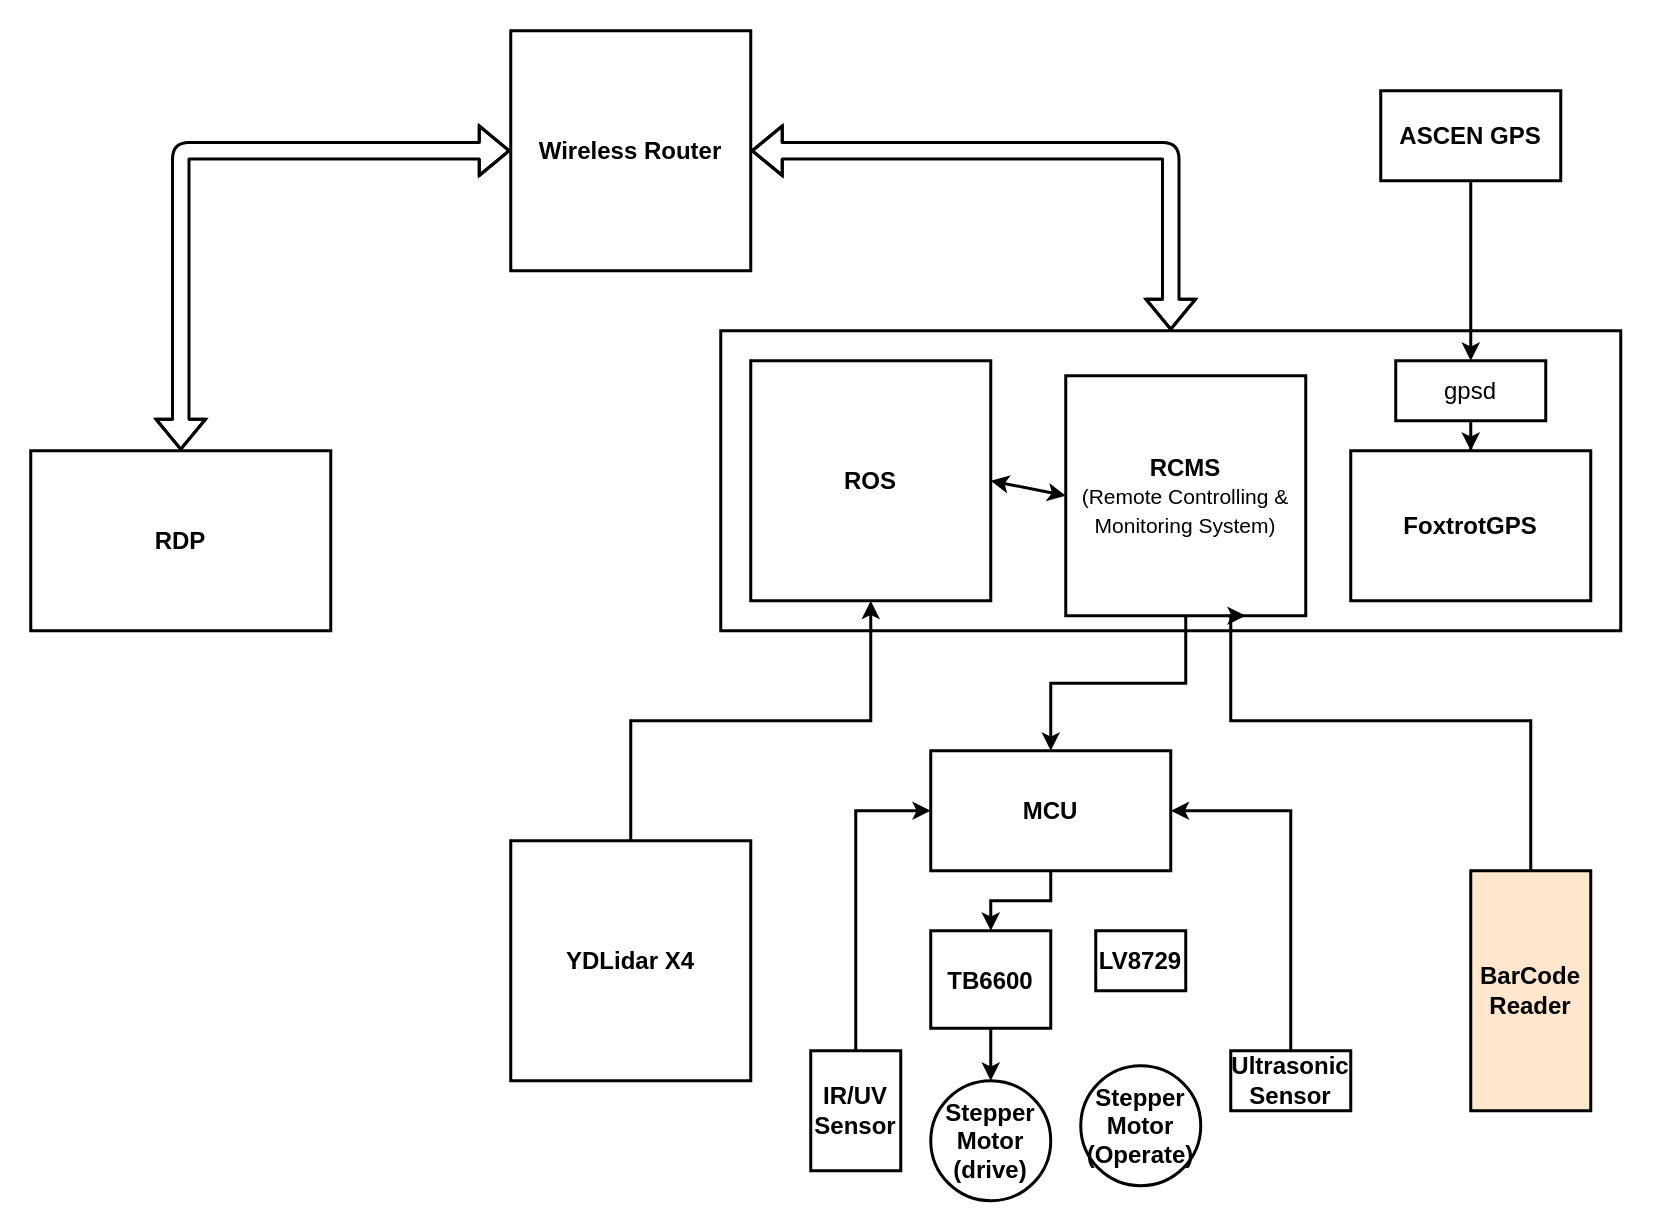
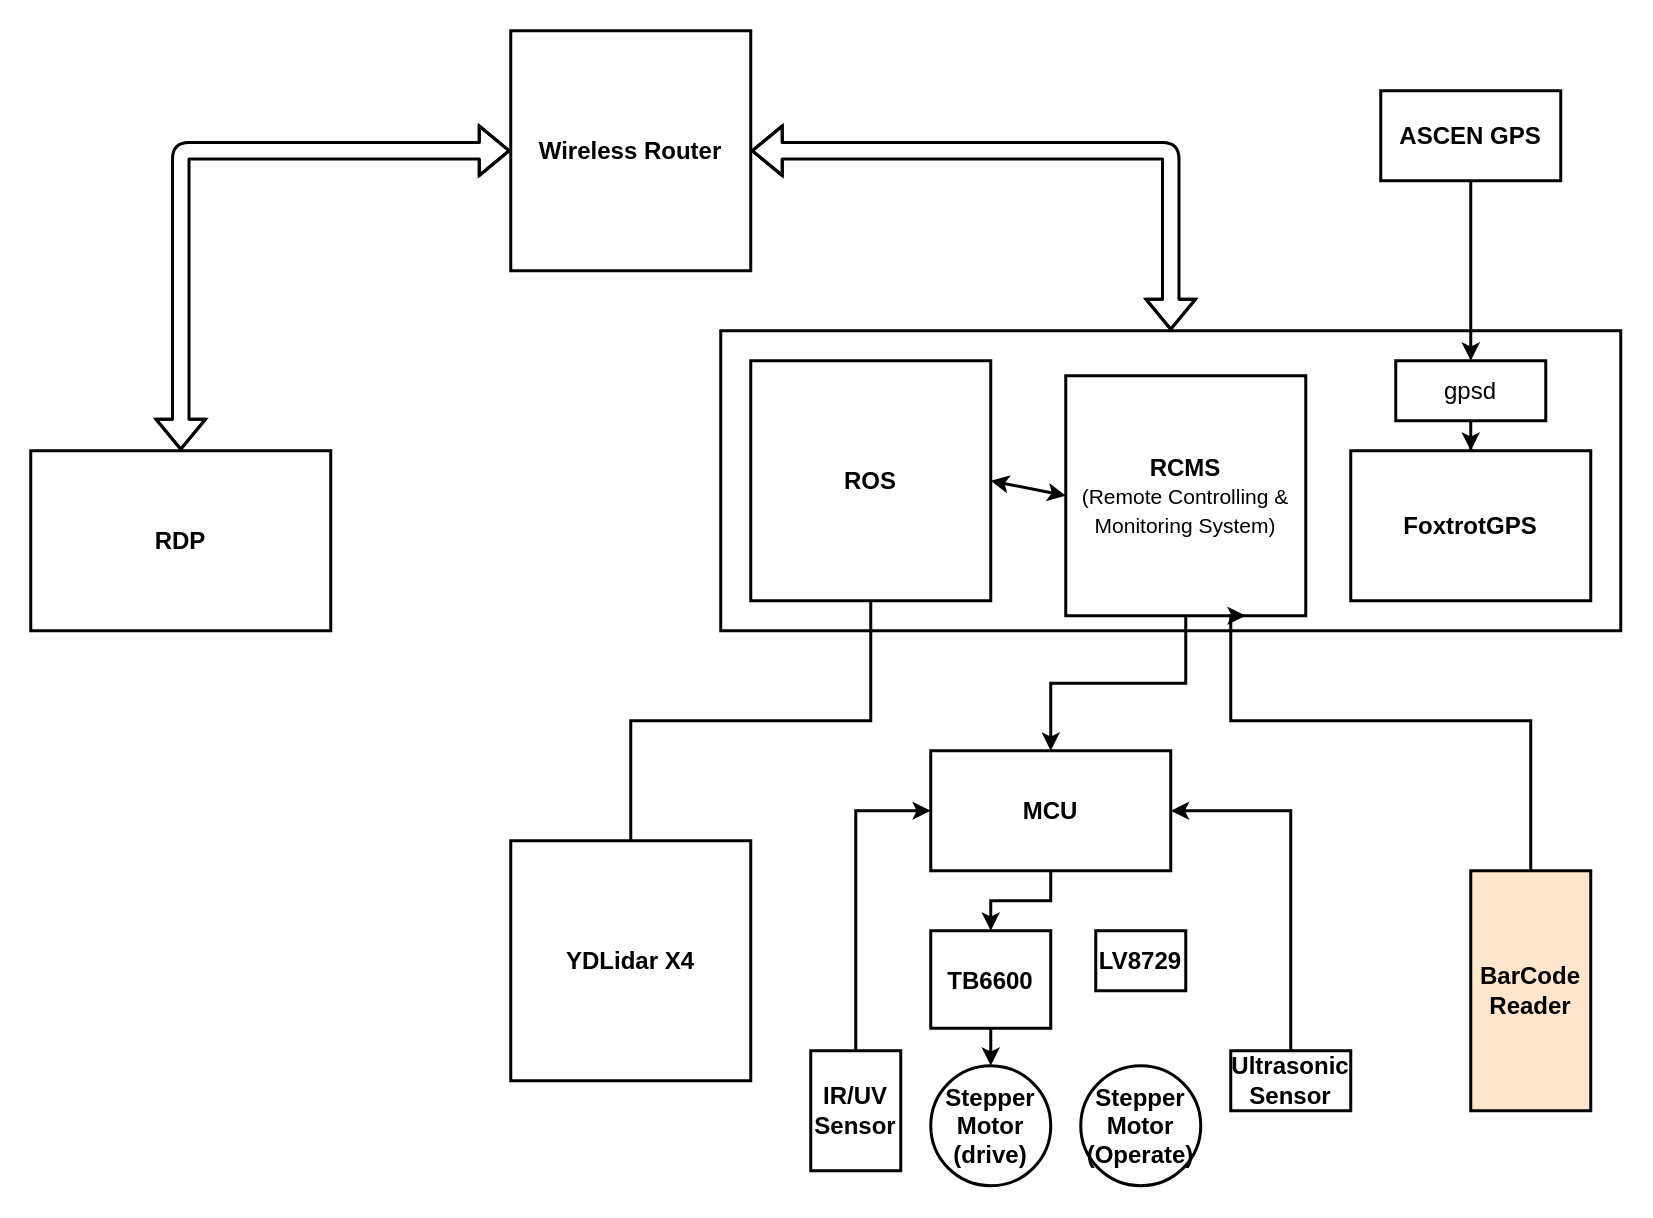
- <mxCell id="19" style="edgeStyle=orthogonalEdgeStyle;rounded=0;orthogonalLoop=1;jettySize=auto;html=1;entryX=0.5;entryY=1;entryDx=0;entryDy=0;strokeWidth=2;fontSize=16;fontStyle=1" edge="1" parent="1" source="20" target="16"><mxGeometry relative="1" as="geometry" /></mxCell>
+ <mxCell id="19" style="edgeStyle=orthogonalEdgeStyle;rounded=0;orthogonalLoop=1;jettySize=auto;html=1;entryX=0.5;entryY=1;entryDx=0;entryDy=0;strokeWidth=2;fontSize=16;fontStyle=1;endArrow=none;" edge="1" parent="1" source="20" target="16"><mxGeometry relative="1" as="geometry" /></mxCell>
- <mxCell id="13" value="Stepper&lt;br style=&quot;font-size: 16px;&quot;&gt;Motor&lt;br style=&quot;font-size: 16px;&quot;&gt;(drive)" style="ellipse;whiteSpace=wrap;html=1;strokeWidth=2;fontSize=16;fontStyle=1" vertex="1" parent="1"><mxGeometry x="620" y="720" width="80" height="80" as="geometry" /></mxCell>
+ <mxCell id="13" value="Stepper&lt;br style=&quot;font-size: 16px;&quot;&gt;Motor&lt;br style=&quot;font-size: 16px;&quot;&gt;(drive)" style="ellipse;whiteSpace=wrap;html=1;strokeWidth=2;fontSize=16;fontStyle=1" vertex="1" parent="1"><mxGeometry x="620" y="710" width="80" height="80" as="geometry" /></mxCell>
